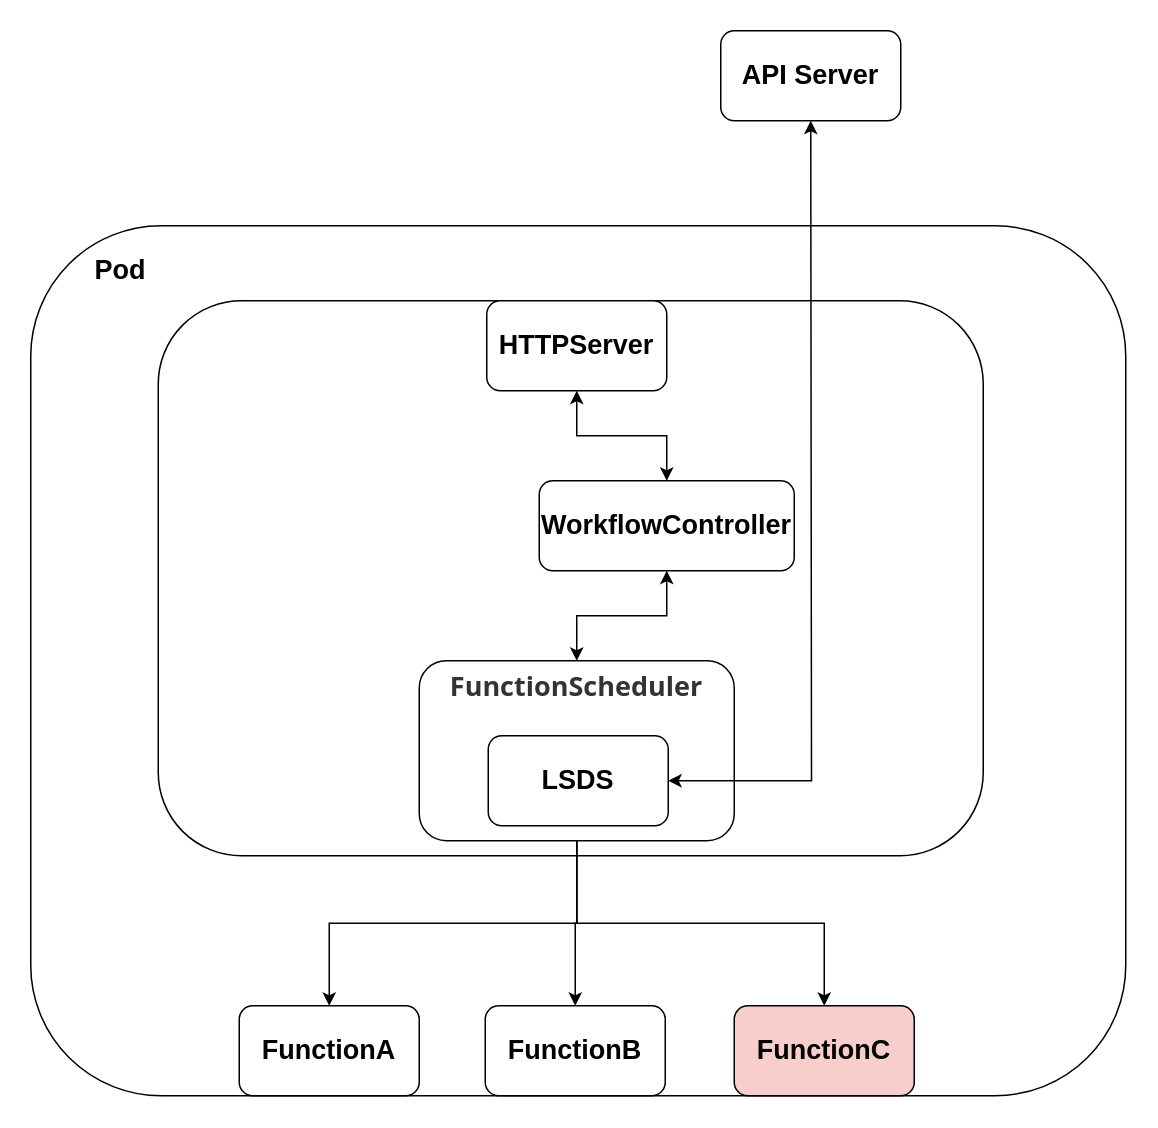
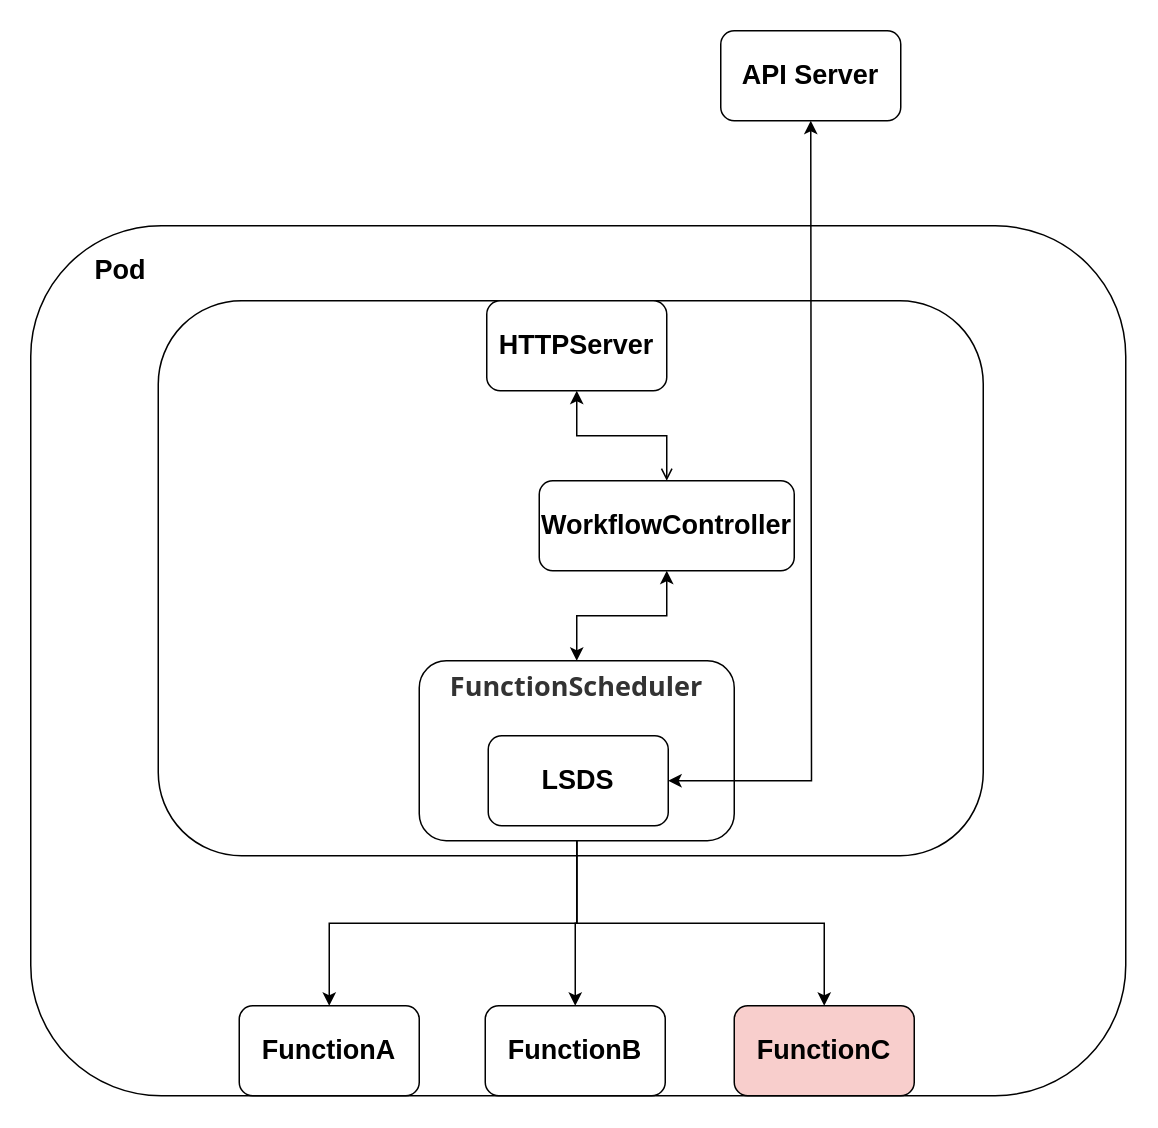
- <mxCell id="14" style="edgeStyle=orthogonalEdgeStyle;rounded=0;orthogonalLoop=1;jettySize=auto;html=1;exitX=0.5;exitY=1;exitDx=0;exitDy=0;startArrow=classic;startFill=1;fontSize=18;" edge="1" parent="1" source="15" target="13"><mxGeometry relative="1" as="geometry" /></mxCell>
+ <mxCell id="14" style="edgeStyle=orthogonalEdgeStyle;rounded=0;orthogonalLoop=1;jettySize=auto;html=1;exitX=0.5;exitY=1;exitDx=0;exitDy=0;startArrow=classic;startFill=1;fontSize=18;endArrow=open;" edge="1" parent="1" source="15" target="13"><mxGeometry relative="1" as="geometry" /></mxCell>
